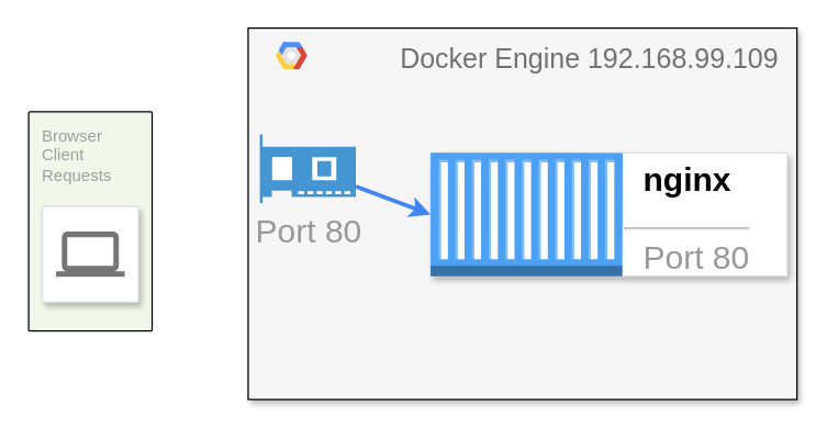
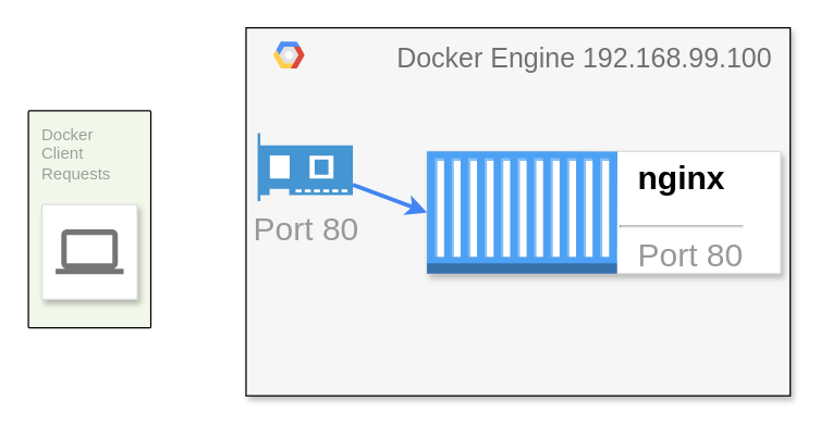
- <mxCell id="2" value="&lt;div style=&quot;font-size: 20px&quot;&gt;&lt;font style=&quot;font-size: 20px&quot;&gt;&amp;nbsp;&amp;nbsp;&amp;nbsp;&amp;nbsp;&amp;nbsp;&amp;nbsp;&amp;nbsp;&amp;nbsp;&amp;nbsp;&amp;nbsp; &lt;font style=&quot;font-size: 20px&quot;&gt;Docker Engine 192.168.99.109&lt;/font&gt;&lt;/font&gt;&lt;/div&gt;" style="fillColor=#F6F6F6;strokeColor=#000000;shadow=1;gradientColor=none;fontSize=14;align=left;spacing=10;fontColor=#717171;9E9E9E;verticalAlign=top;spacingTop=-4;fontStyle=0;spacingLeft=40;html=1;rounded=0;" parent="1" vertex="1"><mxGeometry x="180" y="20" width="400" height="271" as="geometry" /></mxCell>
+ <mxCell id="2" value="&lt;div style=&quot;font-size: 20px&quot;&gt;&lt;font style=&quot;font-size: 20px&quot;&gt;&amp;nbsp;&amp;nbsp;&amp;nbsp;&amp;nbsp;&amp;nbsp;&amp;nbsp;&amp;nbsp;&amp;nbsp;&amp;nbsp;&amp;nbsp; &lt;font style=&quot;font-size: 20px&quot;&gt;Docker Engine 192.168.99.100&lt;/font&gt;&lt;/font&gt;&lt;/div&gt;" style="fillColor=#F6F6F6;strokeColor=#000000;shadow=1;gradientColor=none;fontSize=14;align=left;spacing=10;fontColor=#717171;9E9E9E;verticalAlign=top;spacingTop=-4;fontStyle=0;spacingLeft=40;html=1;rounded=0;" parent="1" vertex="1"><mxGeometry x="180" y="20" width="400" height="271" as="geometry" /></mxCell>
- <mxCell id="10" value="Browser&lt;br&gt;&lt;div&gt;Client&lt;/div&gt;&lt;div&gt;Requests&lt;/div&gt;" style="rounded=1;absoluteArcSize=1;arcSize=2;html=1;strokeColor=#000000;gradientColor=none;shadow=0;dashed=0;fontSize=12;fontColor=#9E9E9E;align=left;verticalAlign=top;spacing=10;spacingTop=-4;fillColor=#F1F8E9;" parent="1" vertex="1"><mxGeometry x="20" y="81" width="90" height="160" as="geometry" /></mxCell>
+ <mxCell id="10" value="Docker&lt;br&gt;&lt;div&gt;Client&lt;/div&gt;&lt;div&gt;Requests&lt;/div&gt;" style="rounded=1;absoluteArcSize=1;arcSize=2;html=1;strokeColor=#000000;gradientColor=none;shadow=0;dashed=0;fontSize=12;fontColor=#9E9E9E;align=left;verticalAlign=top;spacing=10;spacingTop=-4;fillColor=#F1F8E9;" parent="1" vertex="1"><mxGeometry x="20" y="81" width="90" height="160" as="geometry" /></mxCell>
